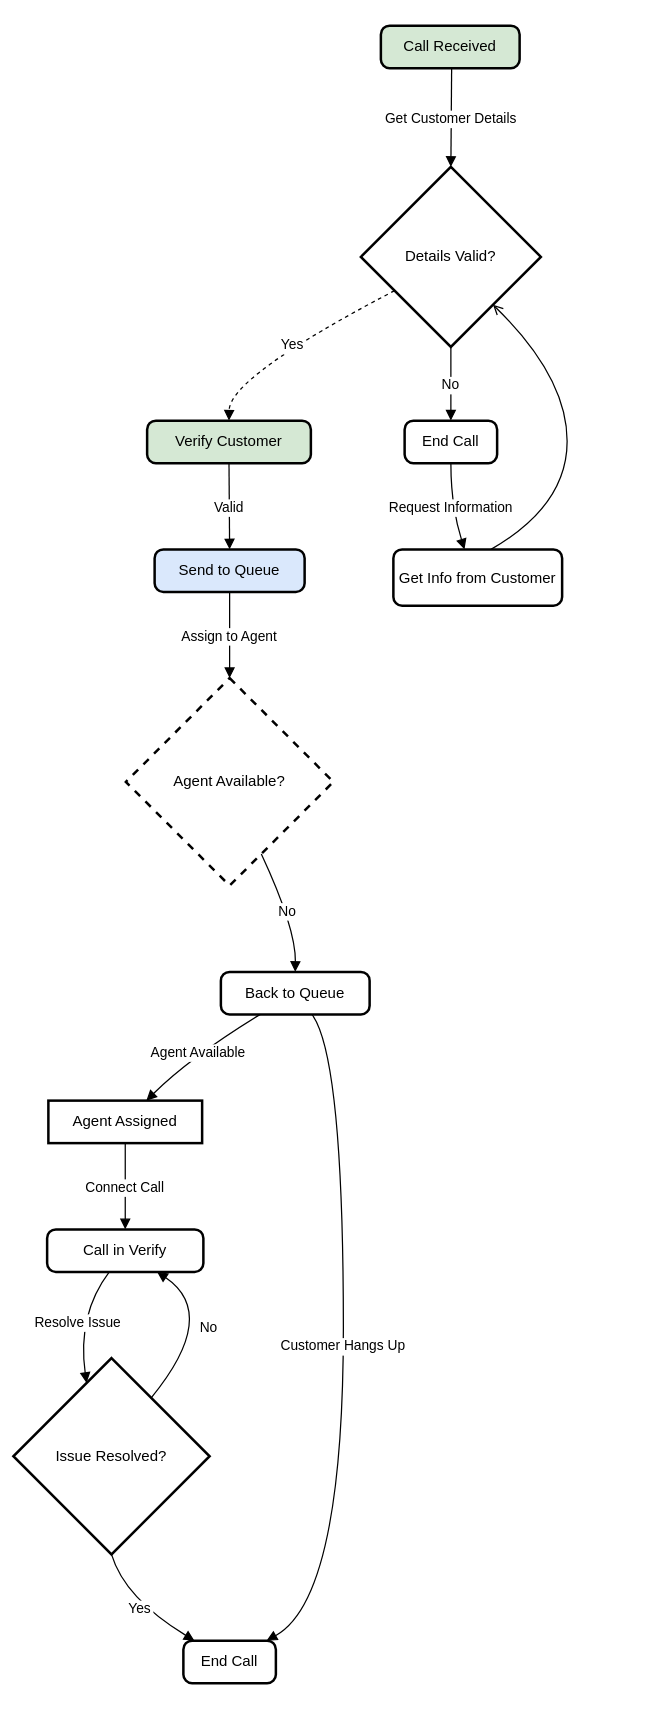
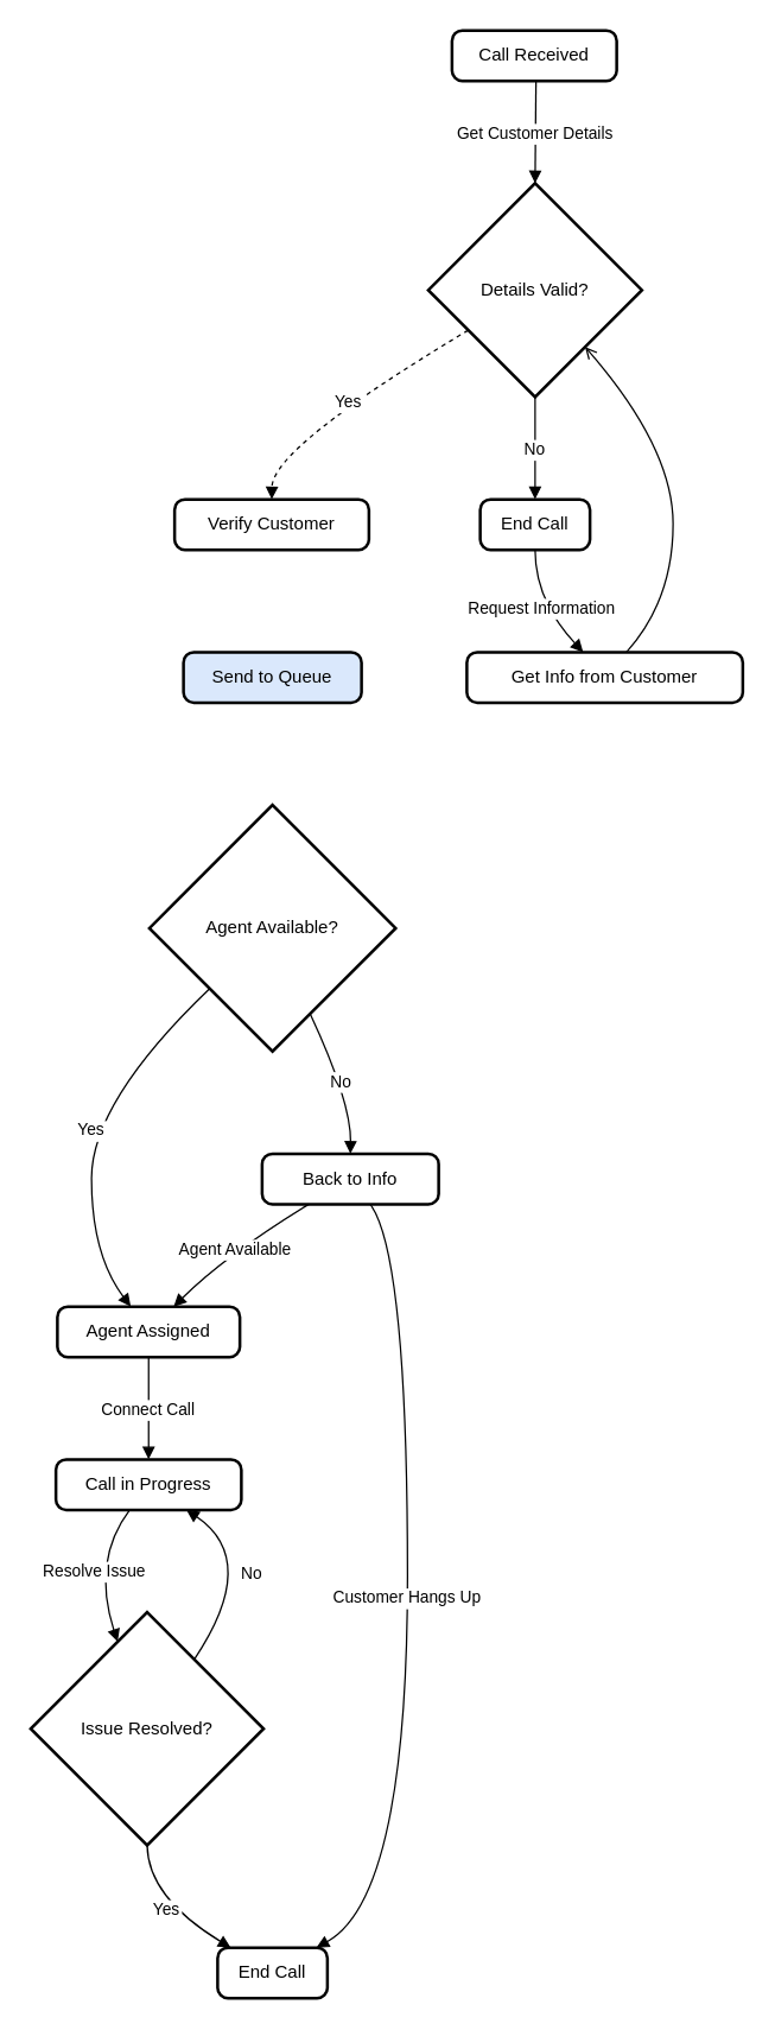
- <mxCell id="2" value="Call Received" style="rounded=1;absoluteArcSize=1;arcSize=14;whiteSpace=wrap;strokeWidth=2;fillColor=#d5e8d4;" vertex="1" parent="1"><mxGeometry x="304" y="20" width="111" height="34" as="geometry" /></mxCell>
+ <mxCell id="2" value="Call Received" style="rounded=1;absoluteArcSize=1;arcSize=14;whiteSpace=wrap;strokeWidth=2;" vertex="1" parent="1"><mxGeometry x="304" y="20" width="111" height="34" as="geometry" /></mxCell>
- <mxCell id="3" value="Details Valid?" style="rhombus;strokeWidth=2;whiteSpace=wrap;" vertex="1" parent="1"><mxGeometry x="288" y="133" width="144" height="144" as="geometry" /></mxCell>
+ <mxCell id="3" value="Details Valid?" style="rhombus;strokeWidth=2;whiteSpace=wrap;" vertex="1" parent="1"><mxGeometry x="288" y="123" width="144" height="144" as="geometry" /></mxCell>
- <mxCell id="4" value="Verify Customer" style="rounded=1;absoluteArcSize=1;arcSize=14;whiteSpace=wrap;strokeWidth=2;fillColor=#d5e8d4;" vertex="1" parent="1"><mxGeometry x="117" y="336" width="131" height="34" as="geometry" /></mxCell>
+ <mxCell id="4" value="Verify Customer" style="rounded=1;absoluteArcSize=1;arcSize=14;whiteSpace=wrap;strokeWidth=2;" vertex="1" parent="1"><mxGeometry x="117" y="336" width="131" height="34" as="geometry" /></mxCell>
- <mxCell id="16" value="Valid" style="curved=1;startArrow=none;endArrow=block;exitX=0.5;exitY=0.99;entryX=0.5;entryY=-0.01;" edge="1" parent="1" source="4" target="5"><mxGeometry relative="1" as="geometry"><Array as="points" /></mxGeometry></mxCell>
- <mxCell id="13" value="Get Info from Customer" style="rounded=1;absoluteArcSize=1;arcSize=14;whiteSpace=wrap;strokeWidth=2;" vertex="1" parent="1"><mxGeometry x="314" y="439" width="135" height="45" as="geometry" /></mxCell>
+ <mxCell id="13" value="Get Info from Customer" style="rounded=1;absoluteArcSize=1;arcSize=14;whiteSpace=wrap;strokeWidth=2;" vertex="1" parent="1"><mxGeometry x="314" y="439" width="186" height="34" as="geometry" /></mxCell>
- <mxCell id="17" value="Assign to Agent" style="curved=1;startArrow=none;endArrow=block;exitX=0.5;exitY=0.99;entryX=0.5;entryY=0;" edge="1" parent="1" source="5" target="6"><mxGeometry relative="1" as="geometry"><Array as="points" /></mxGeometry></mxCell>
- <mxCell id="6" value="Agent Available?" style="rhombus;strokeWidth=2;whiteSpace=wrap;dashed=1;" vertex="1" parent="1"><mxGeometry x="100" y="542" width="166" height="166" as="geometry" /></mxCell>
+ <mxCell id="6" value="Agent Available?" style="rhombus;strokeWidth=2;whiteSpace=wrap;" vertex="1" parent="1"><mxGeometry x="100" y="542" width="166" height="166" as="geometry" /></mxCell>
+ <mxCell id="18" value="Yes" style="curved=1;startArrow=none;endArrow=block;exitX=0;exitY=0.98;entryX=0.4;entryY=-0.01;" edge="1" parent="1" source="6" target="7"><mxGeometry relative="1" as="geometry"><Array as="points"><mxPoint x="61" y="742" /><mxPoint x="61" y="845" /></Array></mxGeometry></mxCell>
- <mxCell id="11" value="Back to Queue" style="rounded=1;absoluteArcSize=1;arcSize=14;whiteSpace=wrap;strokeWidth=2;" vertex="1" parent="1"><mxGeometry x="176" y="777" width="119" height="34" as="geometry" /></mxCell>
+ <mxCell id="11" value="Back to Info" style="rounded=1;absoluteArcSize=1;arcSize=14;whiteSpace=wrap;strokeWidth=2;" vertex="1" parent="1"><mxGeometry x="176" y="777" width="119" height="34" as="geometry" /></mxCell>
- <mxCell id="7" value="Agent Assigned" style="absoluteArcSize=1;arcSize=14;whiteSpace=wrap;strokeWidth=2;rounded=0;" vertex="1" parent="1"><mxGeometry x="38" y="880" width="123" height="34" as="geometry" /></mxCell>
+ <mxCell id="7" value="Agent Assigned" style="rounded=1;absoluteArcSize=1;arcSize=14;whiteSpace=wrap;strokeWidth=2;" vertex="1" parent="1"><mxGeometry x="38" y="880" width="123" height="34" as="geometry" /></mxCell>
- <mxCell id="8" value="Call in Verify" style="rounded=1;absoluteArcSize=1;arcSize=14;whiteSpace=wrap;strokeWidth=2;" vertex="1" parent="1"><mxGeometry x="37" y="983" width="125" height="34" as="geometry" /></mxCell>
+ <mxCell id="8" value="Call in Progress" style="rounded=1;absoluteArcSize=1;arcSize=14;whiteSpace=wrap;strokeWidth=2;" vertex="1" parent="1"><mxGeometry x="37" y="983" width="125" height="34" as="geometry" /></mxCell>
- <mxCell id="9" value="Issue Resolved?" style="rhombus;strokeWidth=2;whiteSpace=wrap;" vertex="1" parent="1"><mxGeometry x="10" y="1086" width="157" height="157" as="geometry" /></mxCell>
+ <mxCell id="9" value="Issue Resolved?" style="rhombus;strokeWidth=2;whiteSpace=wrap;" vertex="1" parent="1"><mxGeometry x="20" y="1086" width="157" height="157" as="geometry" /></mxCell>
